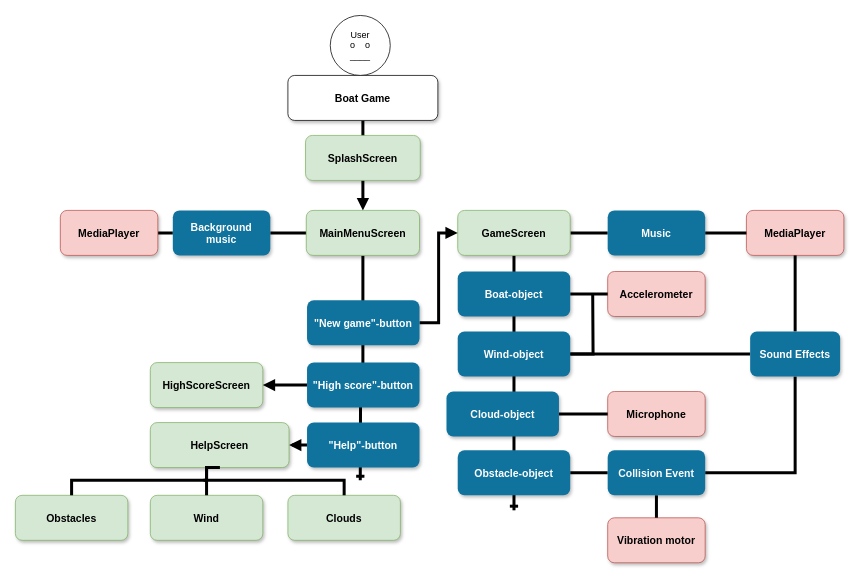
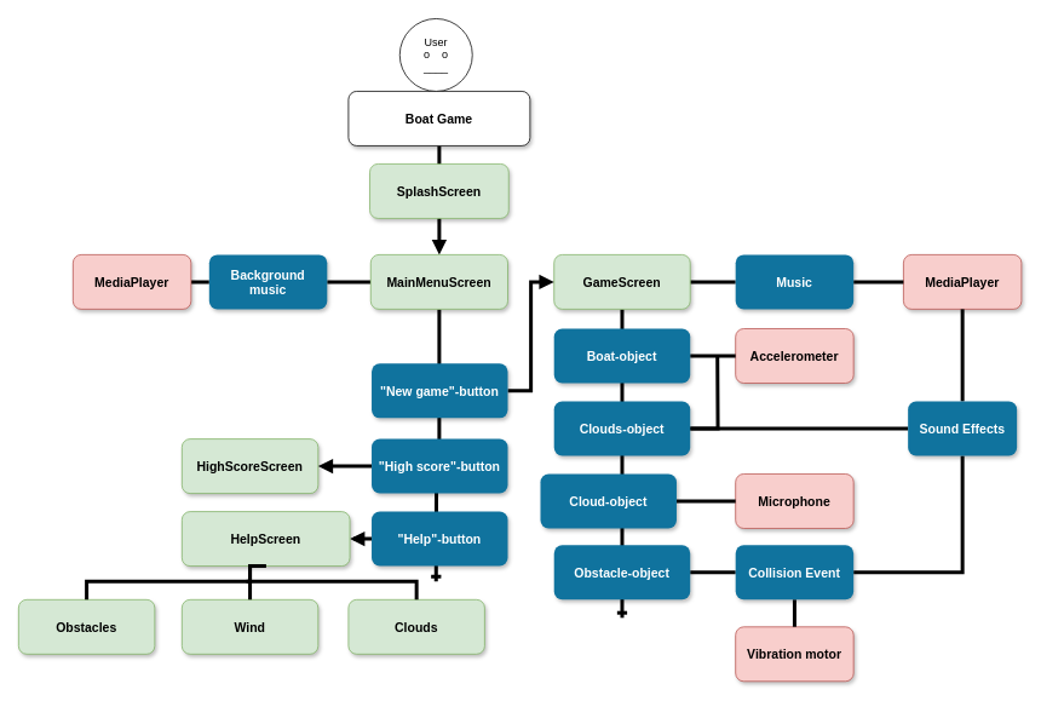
- <mxCell id="32" value="Wind-object" style="rounded=1;fillColor=#10739E;strokeColor=none;shadow=1;gradientColor=none;fontStyle=1;fontColor=#FFFFFF;fontSize=14;" parent="1" vertex="1"><mxGeometry x="610" y="441.5" width="150" height="60" as="geometry" /></mxCell>
+ <mxCell id="32" value="Clouds-object" style="rounded=1;fillColor=#10739E;strokeColor=none;shadow=1;gradientColor=none;fontStyle=1;fontColor=#FFFFFF;fontSize=14;" parent="1" vertex="1"><mxGeometry x="610" y="441.5" width="150" height="60" as="geometry" /></mxCell>
